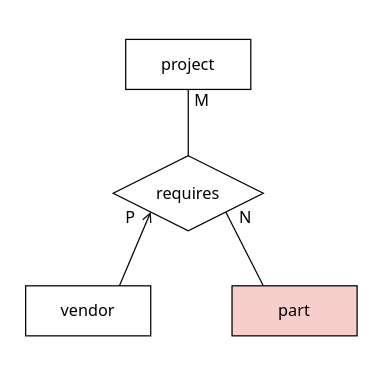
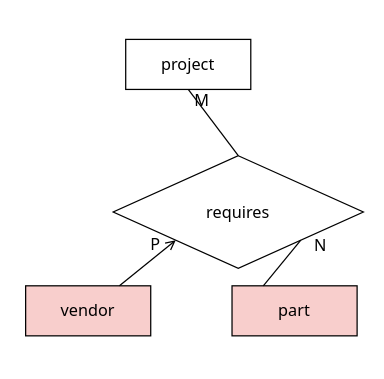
- <mxCell id="3" value="requires" style="shape=rhombus;perimeter=rhombusPerimeter;whiteSpace=wrap;html=1;align=center;fontSize=13;fontFamily=Noto Sans;fontSource=https%3A%2F%2Ffonts.googleapis.com%2Fcss%3Ffamily%3DNoto%2BSans;" vertex="1" parent="1"><mxGeometry x="90" y="124" width="120" height="60" as="geometry" /></mxCell>
+ <mxCell id="3" value="requires" style="shape=rhombus;perimeter=rhombusPerimeter;whiteSpace=wrap;html=1;align=center;fontSize=13;fontFamily=Noto Sans;fontSource=https%3A%2F%2Ffonts.googleapis.com%2Fcss%3Ffamily%3DNoto%2BSans;" vertex="1" parent="1"><mxGeometry x="90" y="124" width="200" height="90" as="geometry" /></mxCell>
- <mxCell id="4" value="vendor" style="whiteSpace=wrap;html=1;align=center;fontSize=13;fontFamily=Noto Sans;fontSource=https%3A%2F%2Ffonts.googleapis.com%2Fcss%3Ffamily%3DNoto%2BSans;" vertex="1" parent="1"><mxGeometry x="20" y="228" width="100" height="40" as="geometry" /></mxCell>
+ <mxCell id="4" value="vendor" style="whiteSpace=wrap;html=1;align=center;fontSize=13;fontFamily=Noto Sans;fontSource=https%3A%2F%2Ffonts.googleapis.com%2Fcss%3Ffamily%3DNoto%2BSans;fillColor=#f8cecc;" vertex="1" parent="1"><mxGeometry x="20" y="228" width="100" height="40" as="geometry" /></mxCell>
